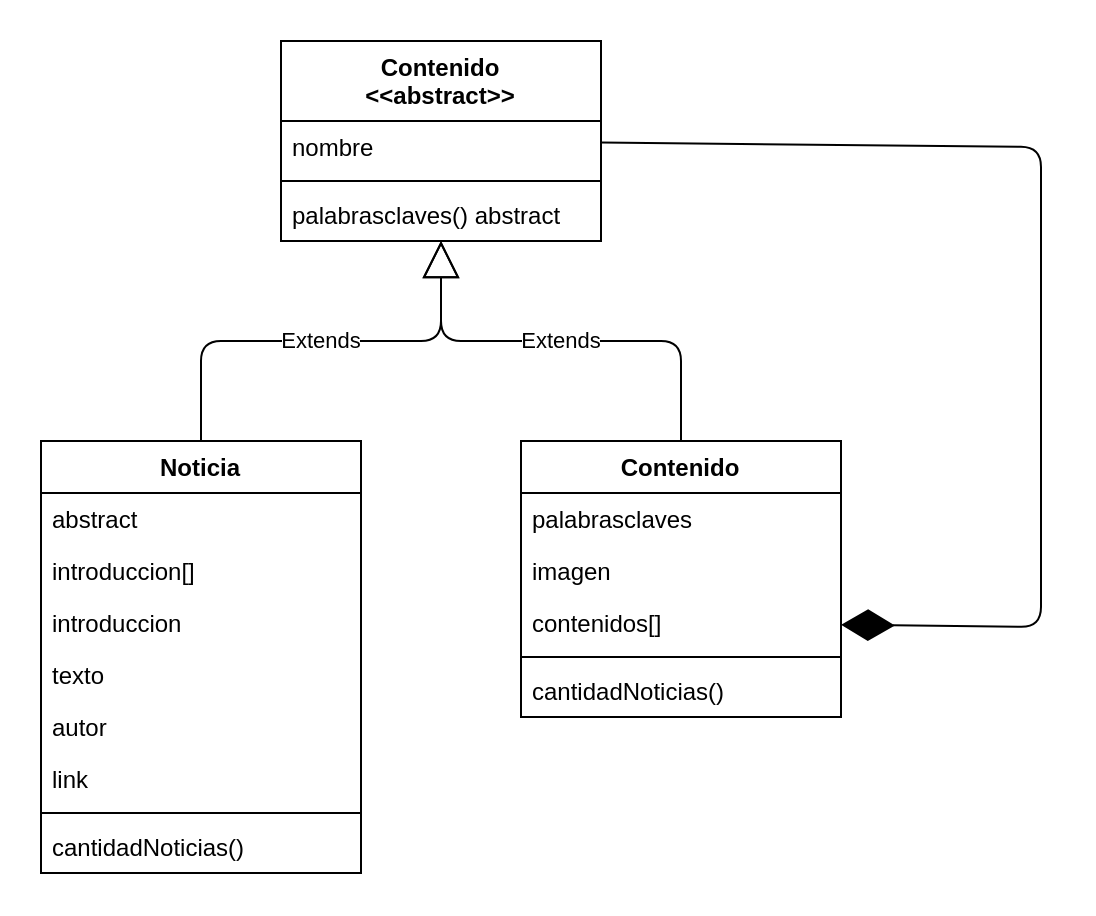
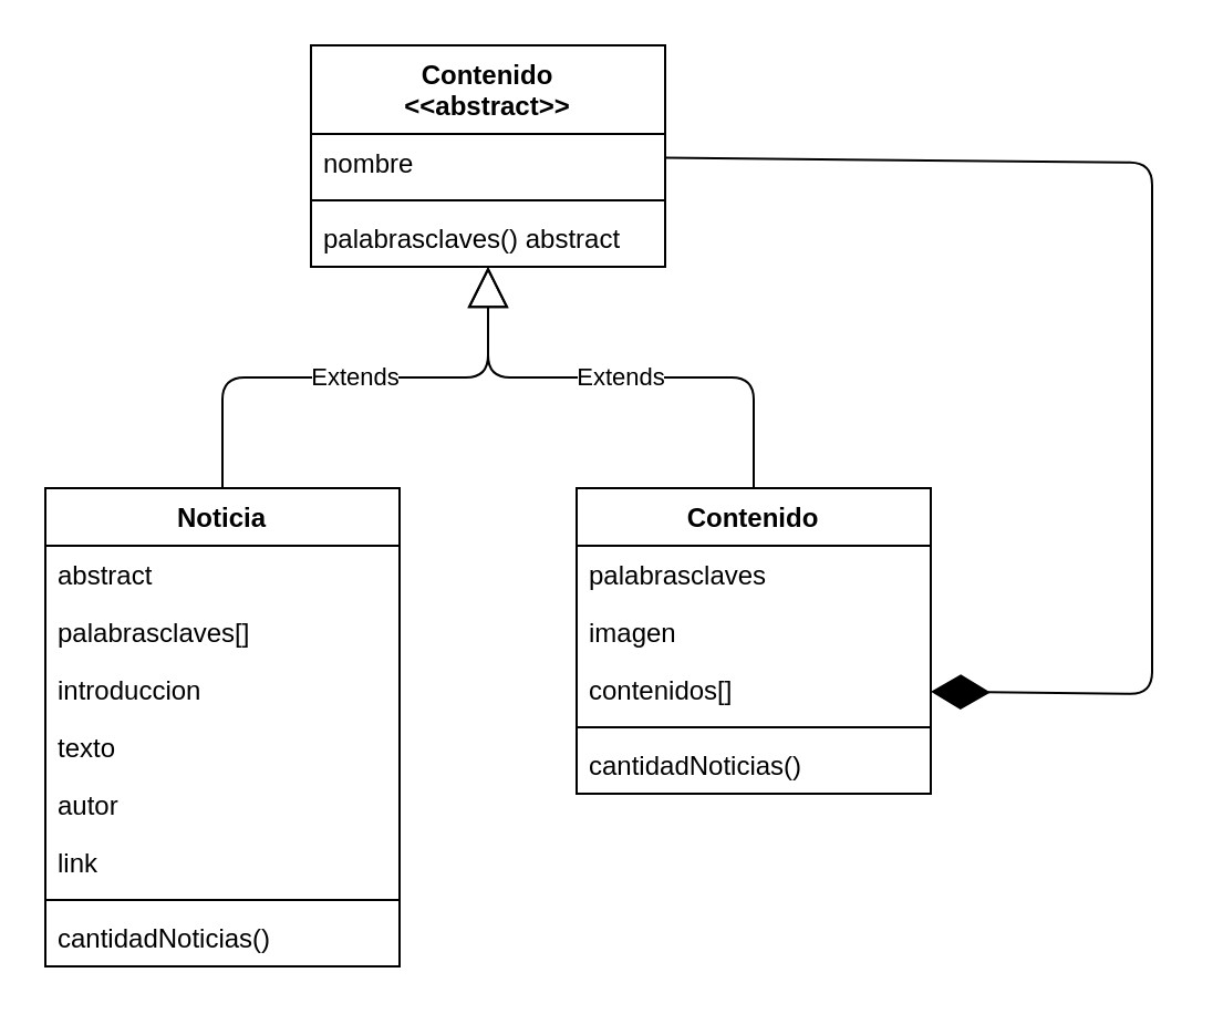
- <mxCell id="14" value="introduccion[]" style="text;strokeColor=none;fillColor=none;align=left;verticalAlign=top;spacingLeft=4;spacingRight=4;overflow=hidden;rotatable=0;points=[[0,0.5],[1,0.5]];portConstraint=eastwest;" parent="12" vertex="1"><mxGeometry y="52" width="160" height="26" as="geometry" /></mxCell>
+ <mxCell id="14" value="palabrasclaves[]" style="text;strokeColor=none;fillColor=none;align=left;verticalAlign=top;spacingLeft=4;spacingRight=4;overflow=hidden;rotatable=0;points=[[0,0.5],[1,0.5]];portConstraint=eastwest;" parent="12" vertex="1"><mxGeometry y="52" width="160" height="26" as="geometry" /></mxCell>
